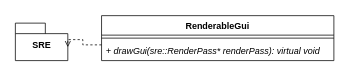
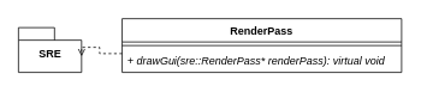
- <mxCell id="2" value="RenderableGui" style="swimlane;fontStyle=1;align=center;verticalAlign=top;childLayout=stackLayout;horizontal=1;startSize=26;horizontalStack=0;resizeParent=1;resizeParentMax=0;resizeLast=0;collapsible=1;marginBottom=0;" parent="1" vertex="1"><mxGeometry x="135" y="20" width="310" height="60" as="geometry" /></mxCell>
+ <mxCell id="2" value="RenderPass" style="swimlane;fontStyle=1;align=center;verticalAlign=top;childLayout=stackLayout;horizontal=1;startSize=26;horizontalStack=0;resizeParent=1;resizeParentMax=0;resizeLast=0;collapsible=1;marginBottom=0;" parent="1" vertex="1"><mxGeometry x="135" y="20" width="310" height="60" as="geometry" /></mxCell>
